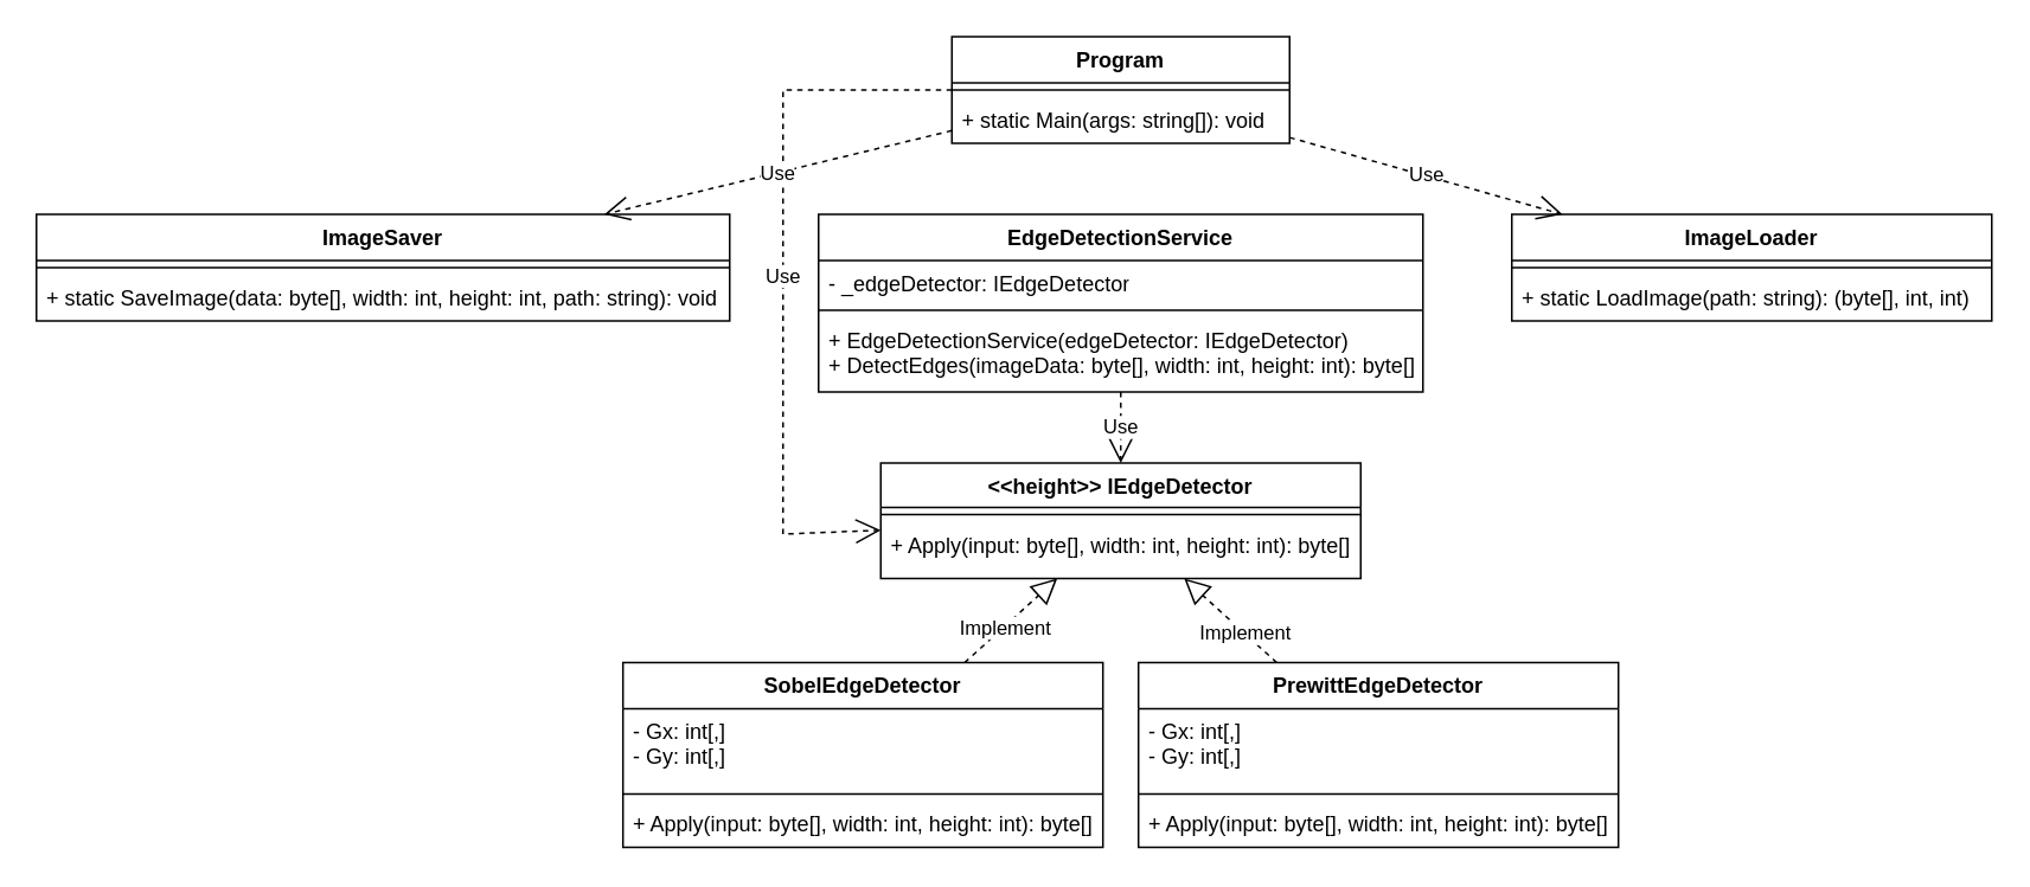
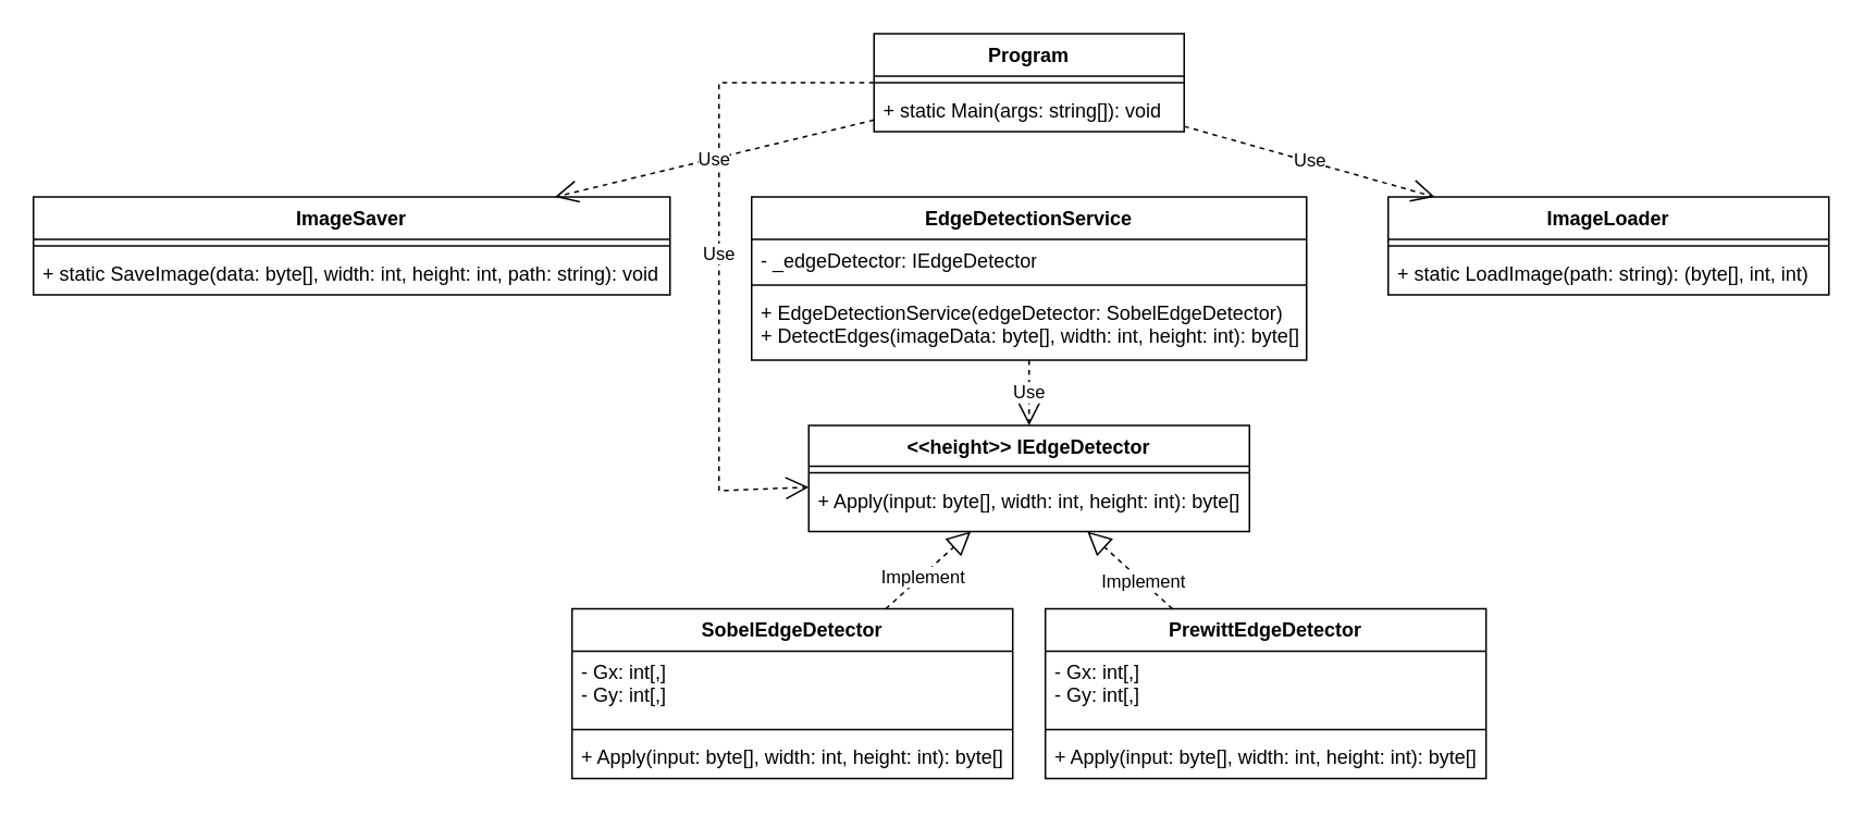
- <mxCell id="14" value="&lt;div&gt;+&amp;nbsp;&lt;span class=&quot;hljs-built_in&quot;&gt;EdgeDetectionService&lt;/span&gt;(edgeDetector: IEdgeDetector)&lt;/div&gt;&lt;div&gt;+ &lt;span class=&quot;hljs-built_in&quot;&gt;DetectEdges&lt;/span&gt;(imageData: &lt;span class=&quot;hljs-type&quot;&gt;byte&lt;/span&gt;[], width: &lt;span class=&quot;hljs-type&quot;&gt;int&lt;/span&gt;, height: &lt;span class=&quot;hljs-type&quot;&gt;int&lt;/span&gt;): &lt;span class=&quot;hljs-type&quot;&gt;byte&lt;/span&gt;[]&lt;/div&gt;" style="text;strokeColor=none;fillColor=none;align=left;verticalAlign=top;spacingLeft=4;spacingRight=4;overflow=hidden;rotatable=0;points=[[0,0.5],[1,0.5]];portConstraint=eastwest;whiteSpace=wrap;html=1;" vertex="1" parent="11"><mxGeometry y="58" width="340" height="42" as="geometry" /></mxCell>
+ <mxCell id="14" value="&lt;div&gt;+&amp;nbsp;&lt;span class=&quot;hljs-built_in&quot;&gt;EdgeDetectionService&lt;/span&gt;(edgeDetector: SobelEdgeDetector)&lt;/div&gt;&lt;div&gt;+ &lt;span class=&quot;hljs-built_in&quot;&gt;DetectEdges&lt;/span&gt;(imageData: &lt;span class=&quot;hljs-type&quot;&gt;byte&lt;/span&gt;[], width: &lt;span class=&quot;hljs-type&quot;&gt;int&lt;/span&gt;, height: &lt;span class=&quot;hljs-type&quot;&gt;int&lt;/span&gt;): &lt;span class=&quot;hljs-type&quot;&gt;byte&lt;/span&gt;[]&lt;/div&gt;" style="text;strokeColor=none;fillColor=none;align=left;verticalAlign=top;spacingLeft=4;spacingRight=4;overflow=hidden;rotatable=0;points=[[0,0.5],[1,0.5]];portConstraint=eastwest;whiteSpace=wrap;html=1;" vertex="1" parent="11"><mxGeometry y="58" width="340" height="42" as="geometry" /></mxCell>
